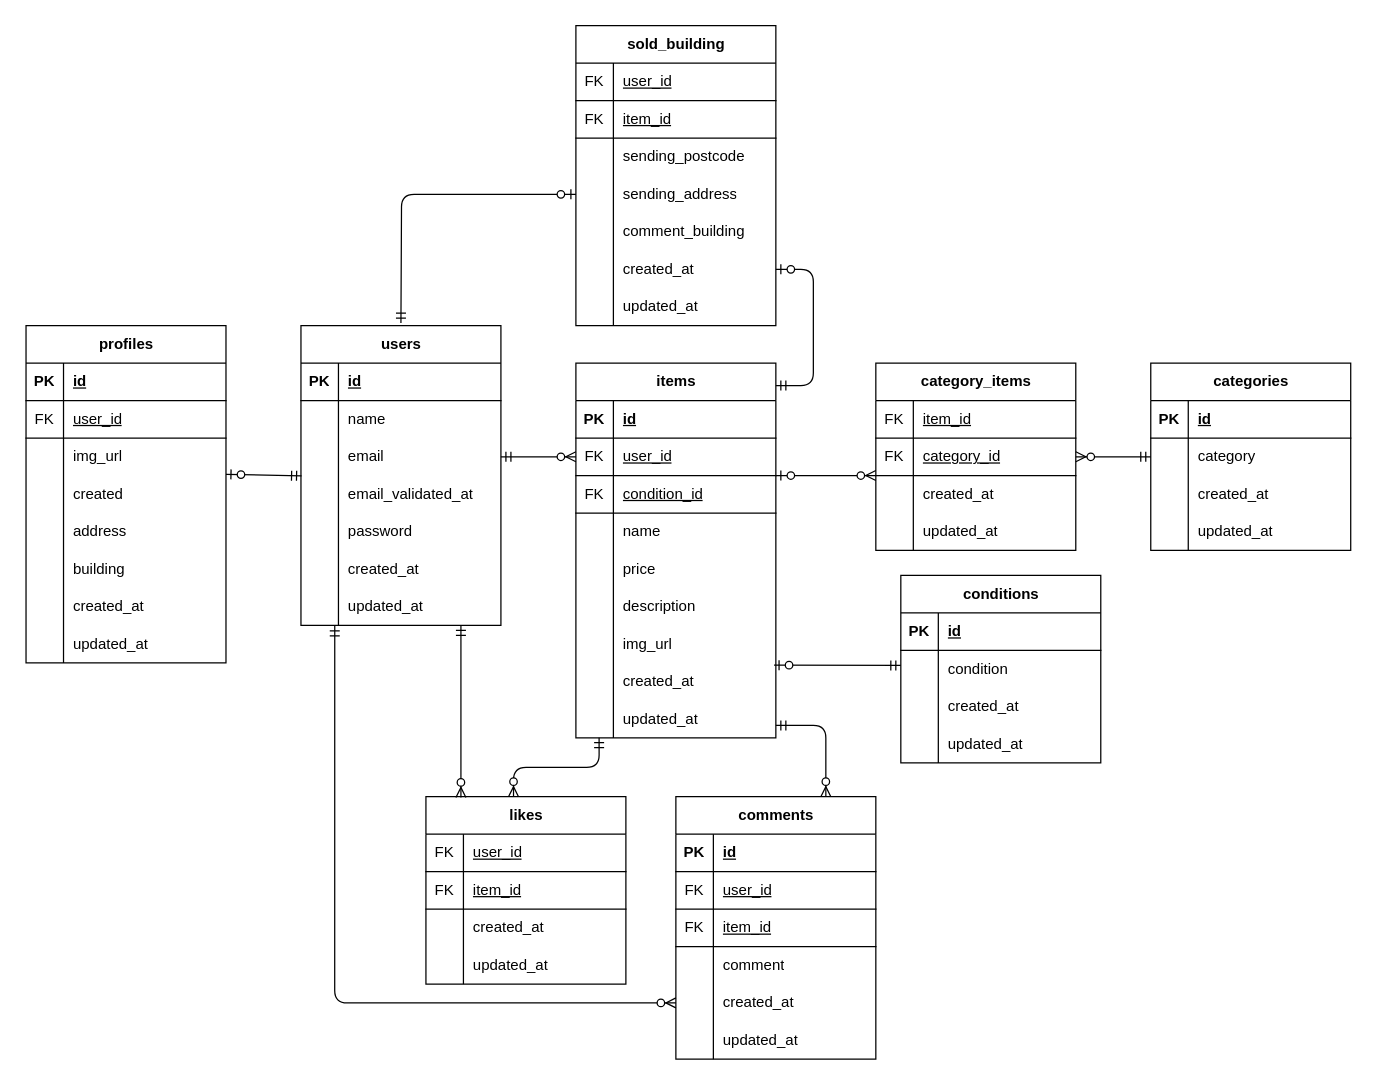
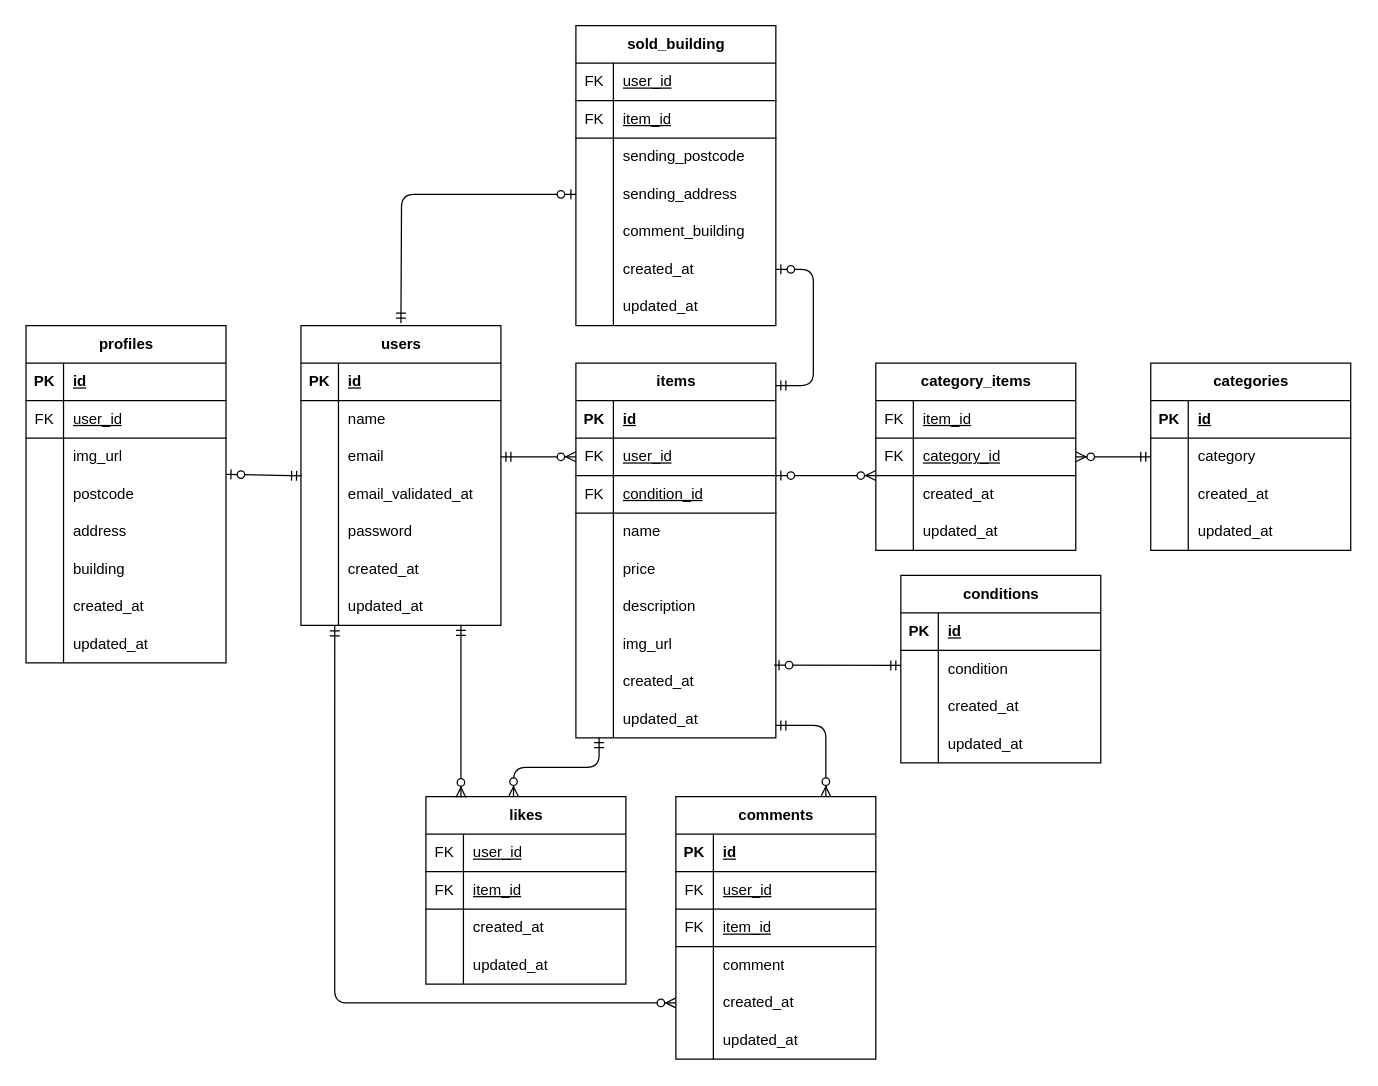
- <mxCell id="36" value="created" style="shape=partialRectangle;connectable=0;fillColor=none;top=0;left=0;bottom=0;right=0;align=left;spacingLeft=6;overflow=hidden;whiteSpace=wrap;html=1;" parent="34" vertex="1"><mxGeometry x="30" width="130" height="30" as="geometry"><mxRectangle width="130" height="30" as="alternateBounds" /></mxGeometry></mxCell>
+ <mxCell id="36" value="postcode" style="shape=partialRectangle;connectable=0;fillColor=none;top=0;left=0;bottom=0;right=0;align=left;spacingLeft=6;overflow=hidden;whiteSpace=wrap;html=1;" parent="34" vertex="1"><mxGeometry x="30" width="130" height="30" as="geometry"><mxRectangle width="130" height="30" as="alternateBounds" /></mxGeometry></mxCell>
